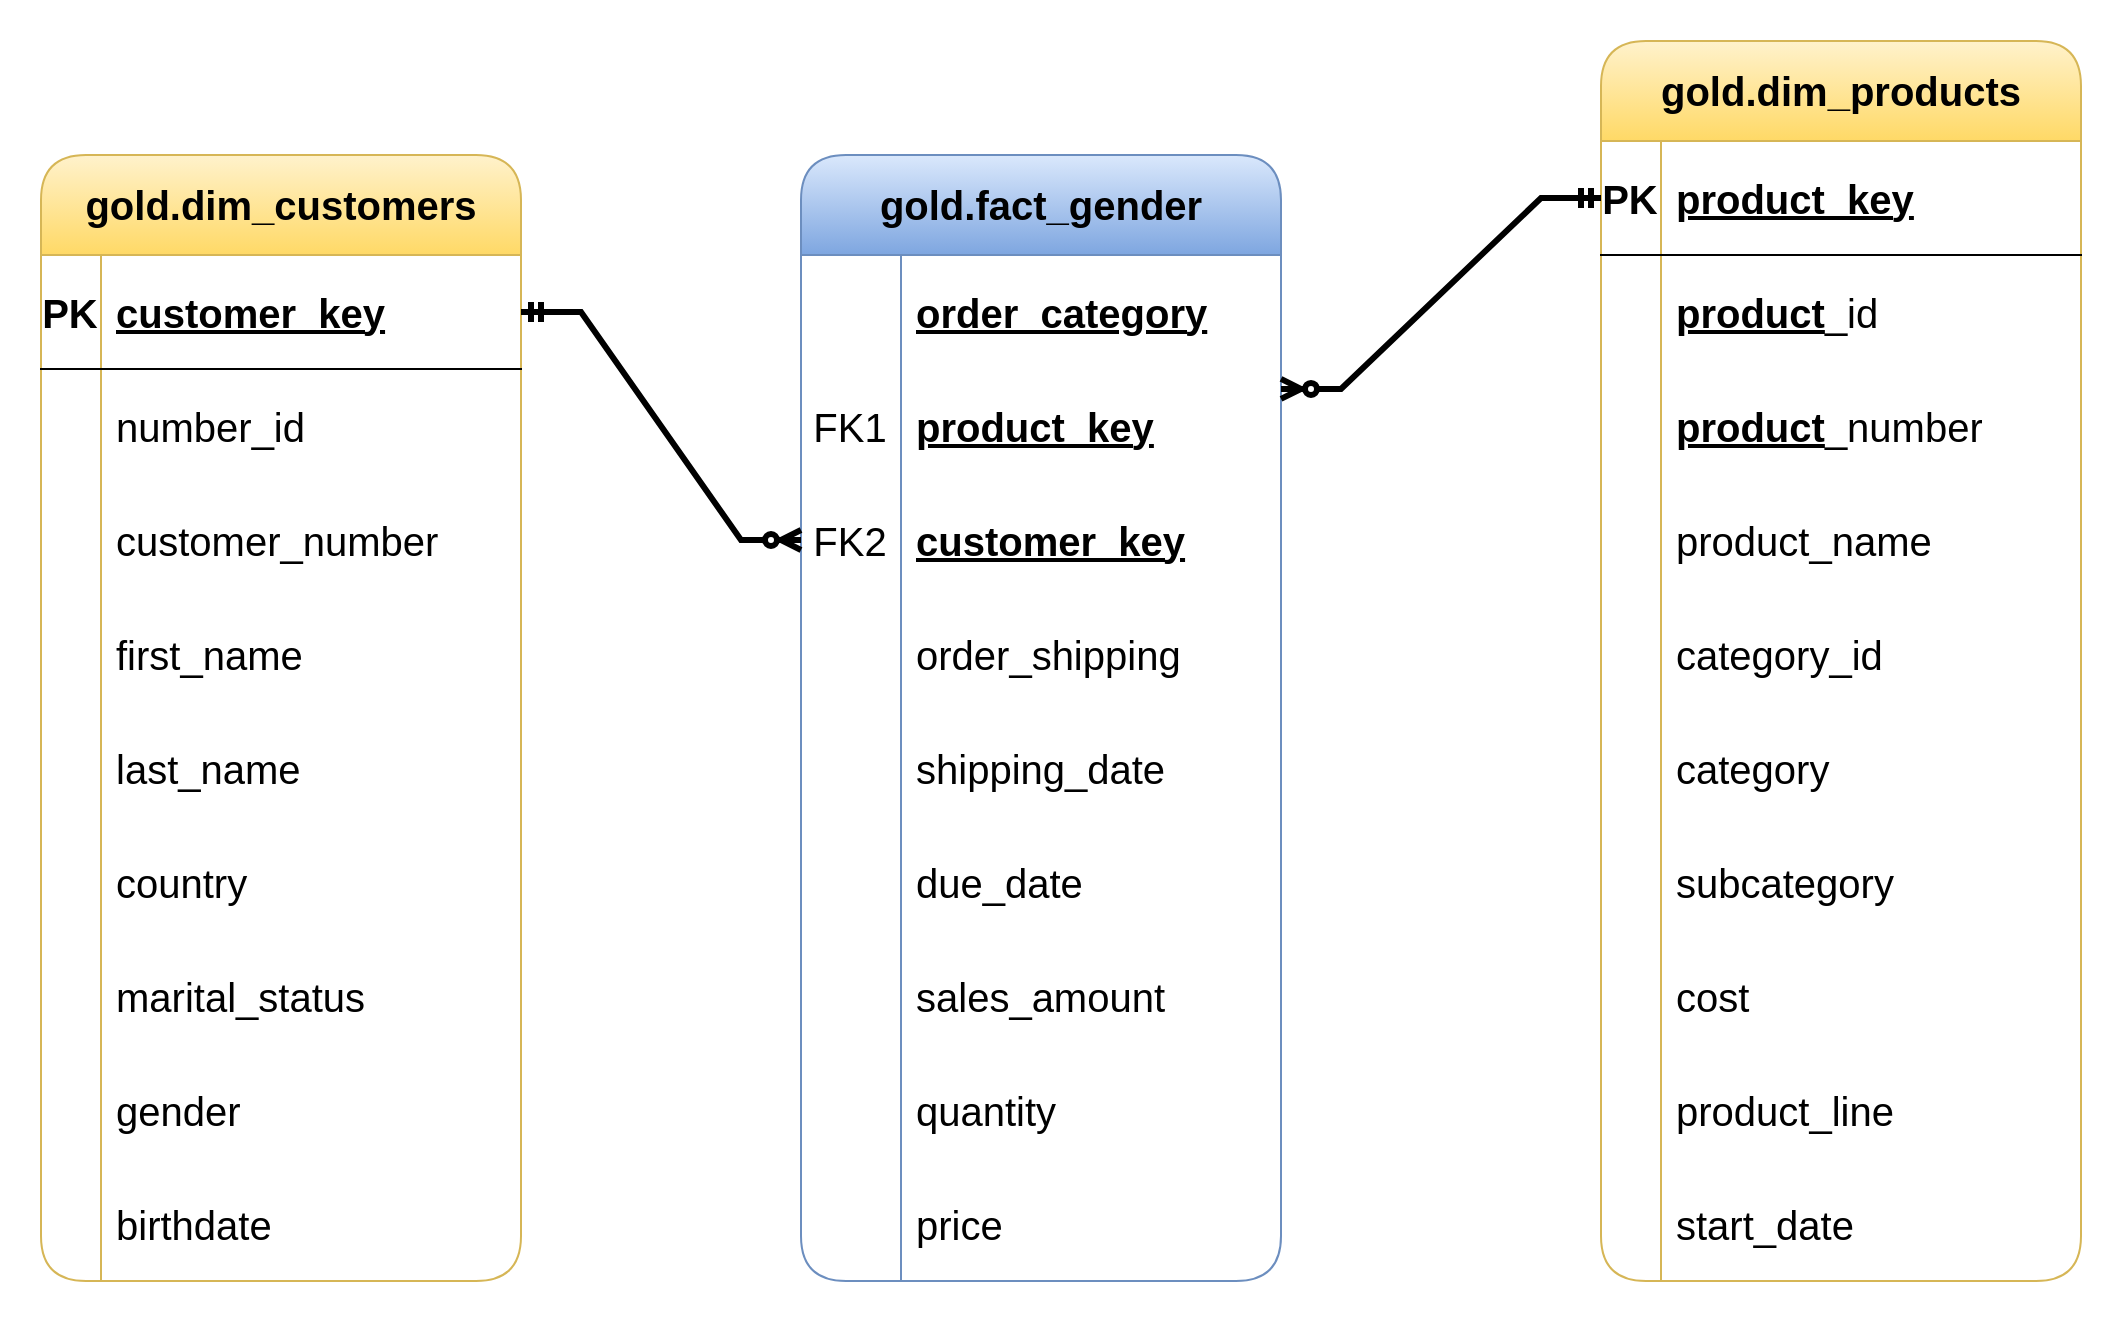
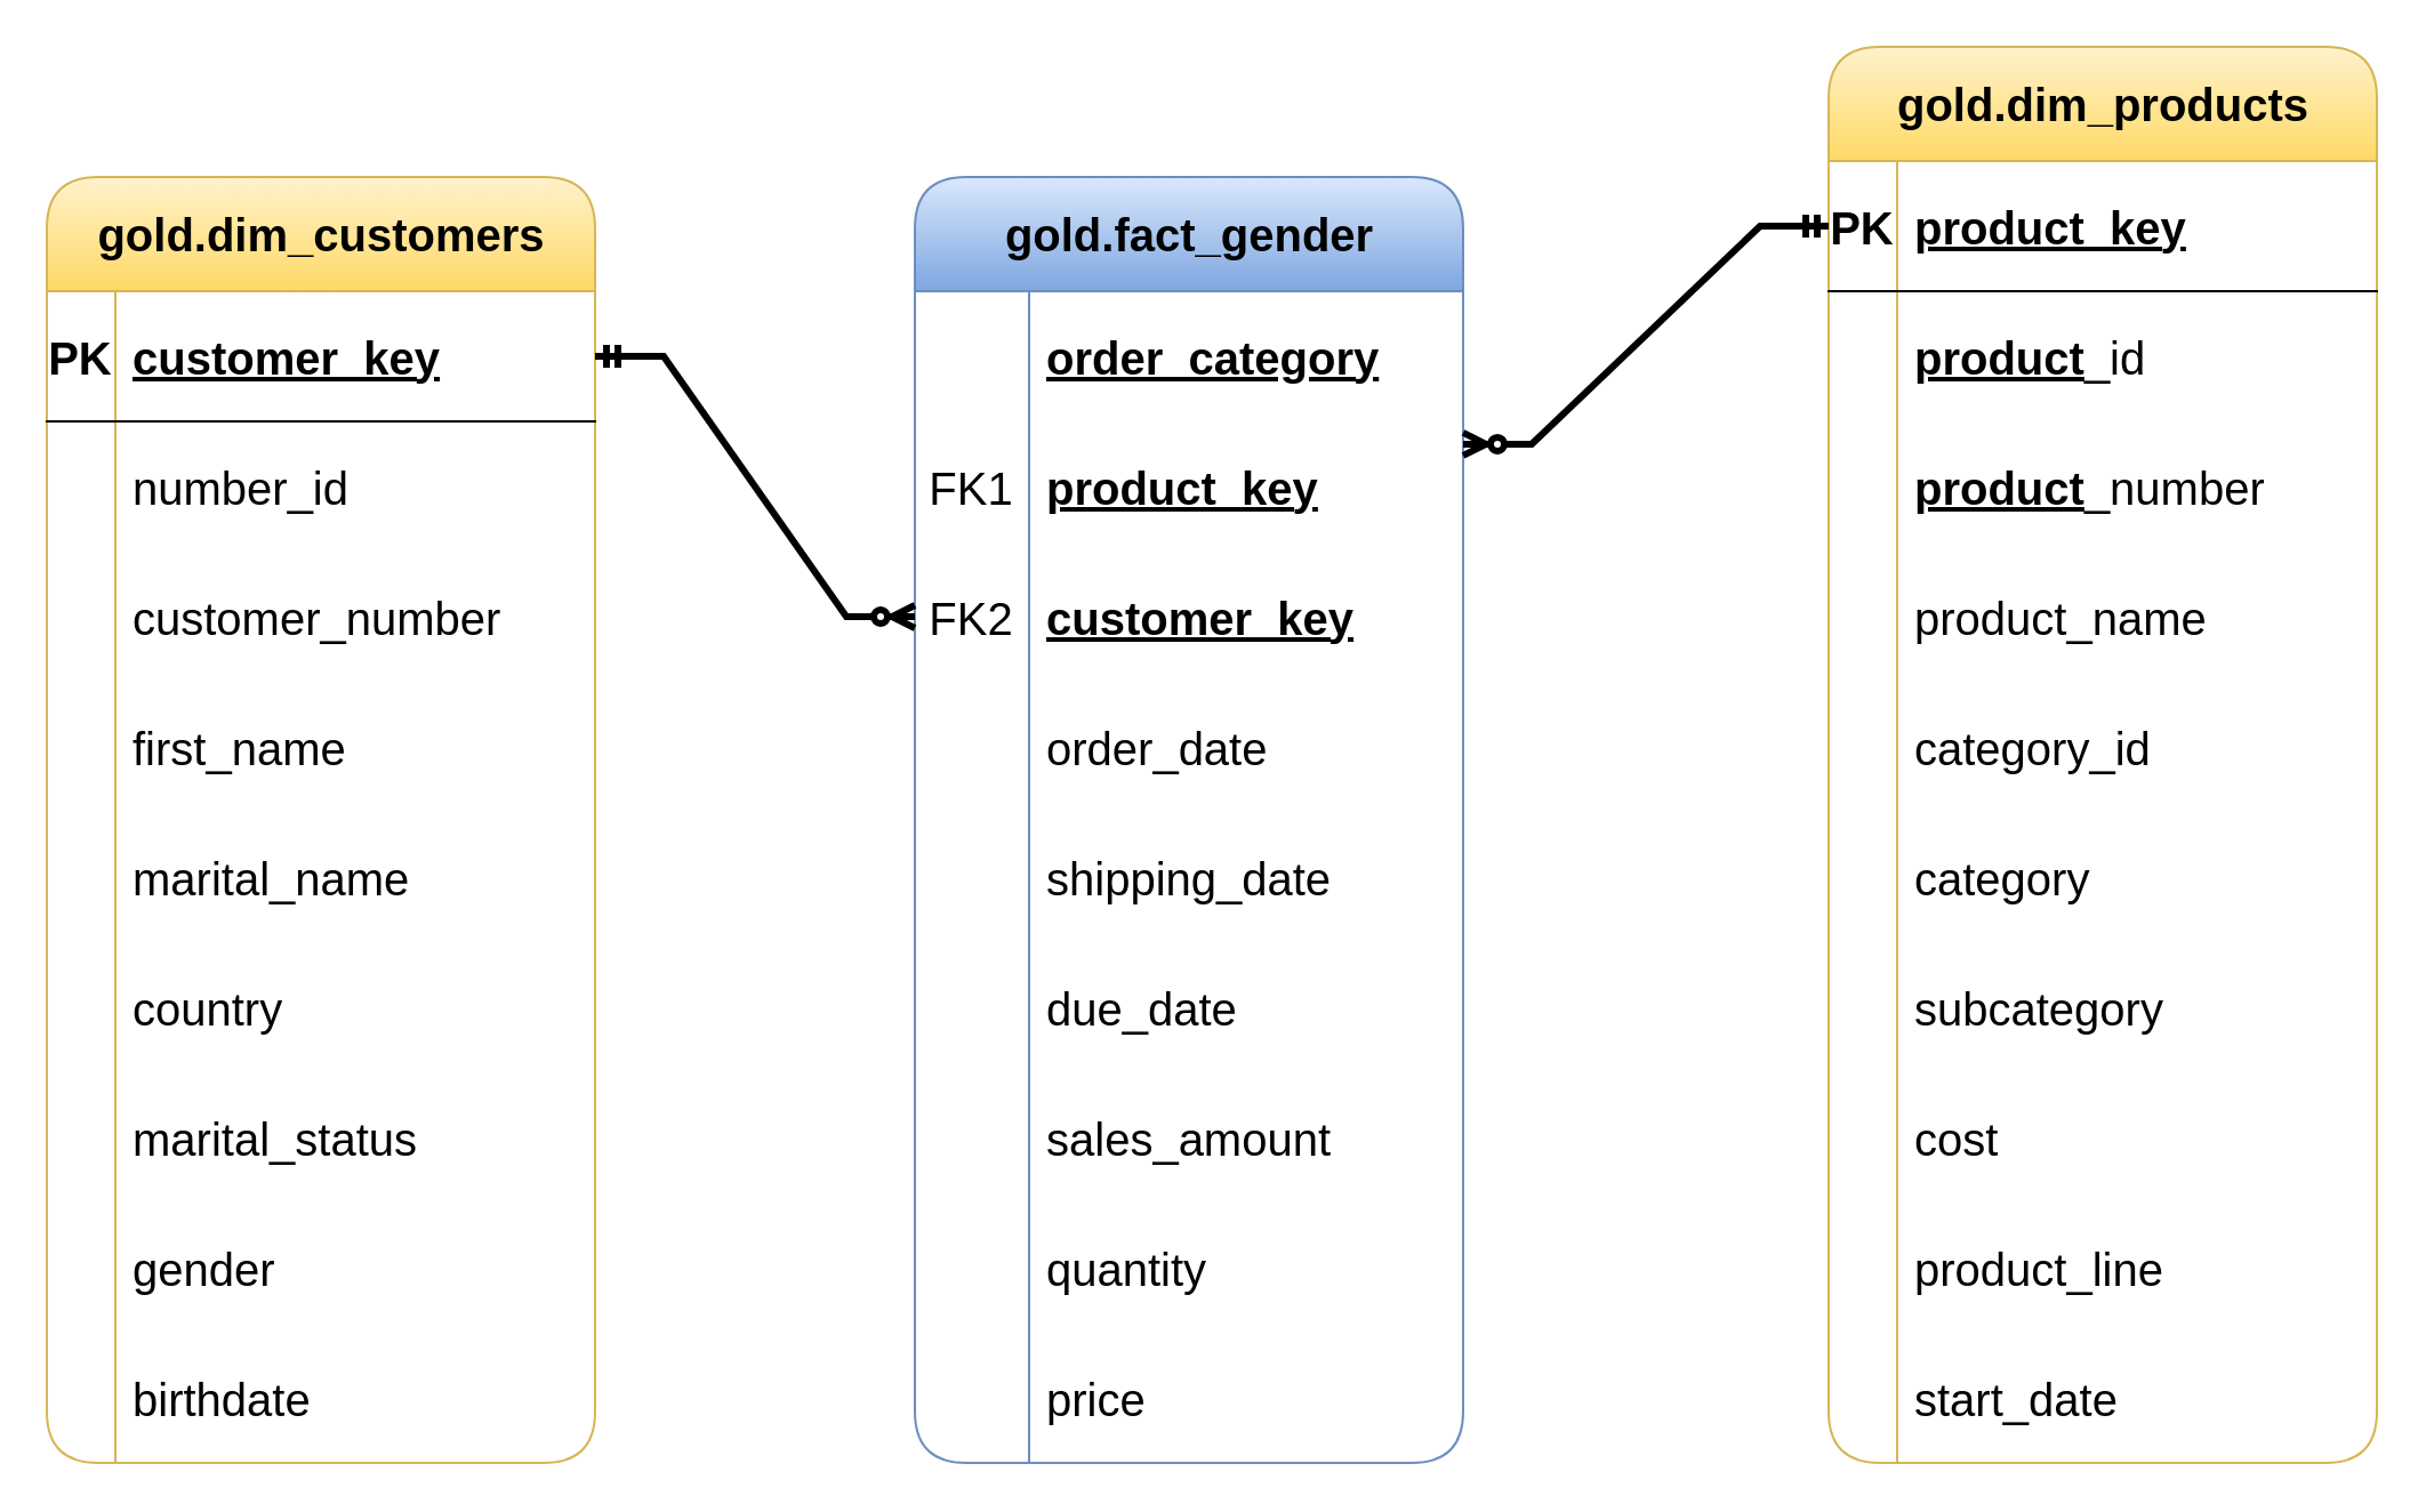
- <mxCell id="73" value="order_shipping" style="shape=partialRectangle;connectable=0;fillColor=none;top=0;left=0;bottom=0;right=0;align=left;spacingLeft=6;overflow=hidden;whiteSpace=wrap;html=1;fontSize=20;" vertex="1" parent="71"><mxGeometry x="50" width="190" height="57" as="geometry"><mxRectangle width="190" height="57" as="alternateBounds" /></mxGeometry></mxCell>
+ <mxCell id="73" value="order_date" style="shape=partialRectangle;connectable=0;fillColor=none;top=0;left=0;bottom=0;right=0;align=left;spacingLeft=6;overflow=hidden;whiteSpace=wrap;html=1;fontSize=20;" vertex="1" parent="71"><mxGeometry x="50" width="190" height="57" as="geometry"><mxRectangle width="190" height="57" as="alternateBounds" /></mxGeometry></mxCell>
- <mxCell id="17" value="last_name" style="shape=partialRectangle;connectable=0;fillColor=none;top=0;left=0;bottom=0;right=0;align=left;spacingLeft=6;overflow=hidden;whiteSpace=wrap;html=1;fontSize=20;" vertex="1" parent="15"><mxGeometry x="30" width="210" height="57" as="geometry"><mxRectangle width="210" height="57" as="alternateBounds" /></mxGeometry></mxCell>
+ <mxCell id="17" value="marital_name" style="shape=partialRectangle;connectable=0;fillColor=none;top=0;left=0;bottom=0;right=0;align=left;spacingLeft=6;overflow=hidden;whiteSpace=wrap;html=1;fontSize=20;" vertex="1" parent="15"><mxGeometry x="30" width="210" height="57" as="geometry"><mxRectangle width="210" height="57" as="alternateBounds" /></mxGeometry></mxCell>
